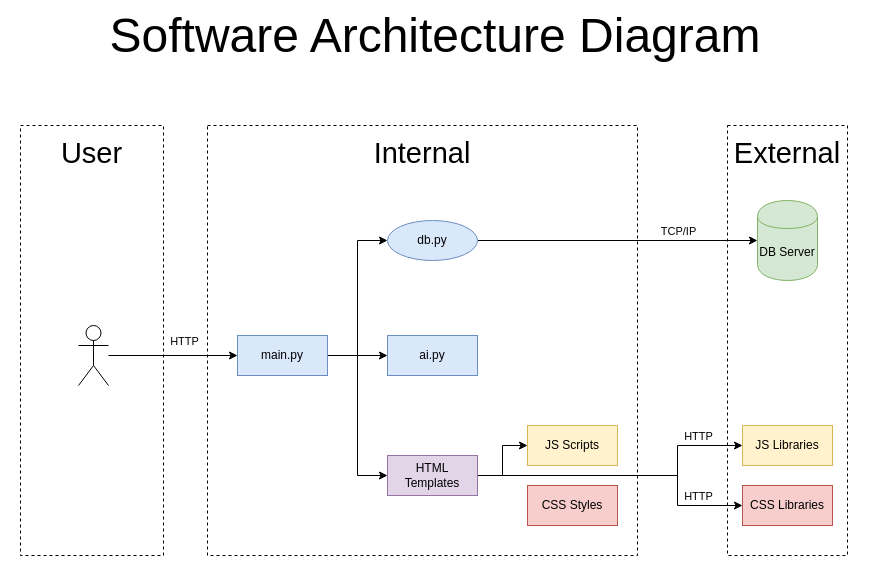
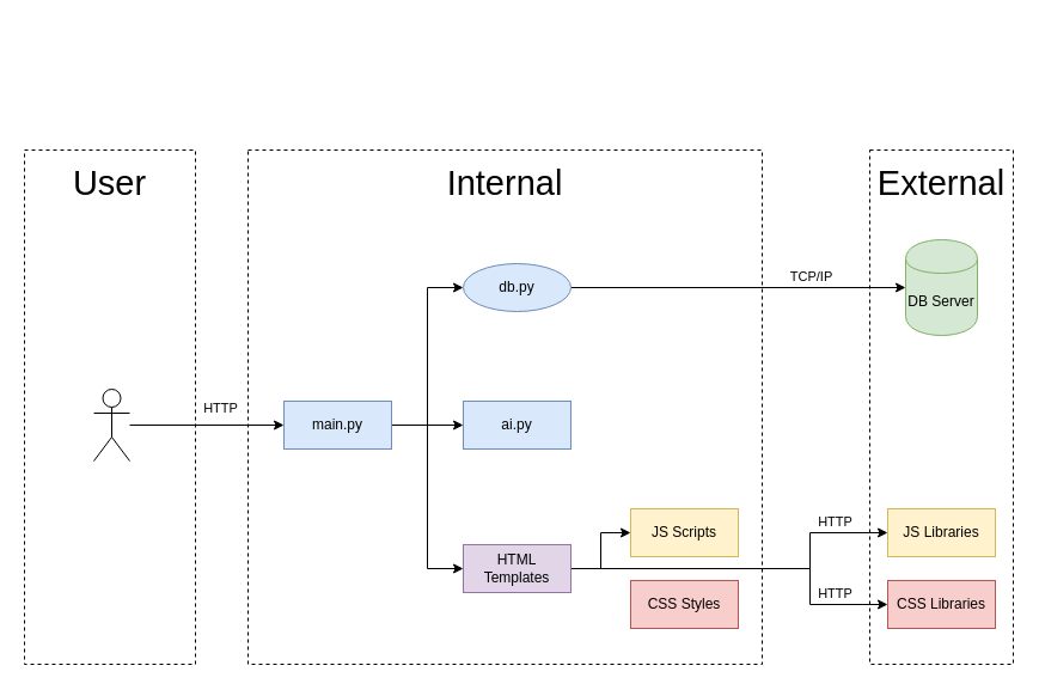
- <mxCell id="23" value="&lt;font style=&quot;font-size: 48px;&quot;&gt;Software Architecture Diagram&lt;/font&gt;" style="text;html=1;strokeColor=none;fillColor=none;align=center;verticalAlign=middle;whiteSpace=wrap;rounded=0;" vertex="1" parent="1"><mxGeometry x="30" y="20" width="810" height="30" as="geometry" /></mxCell>
